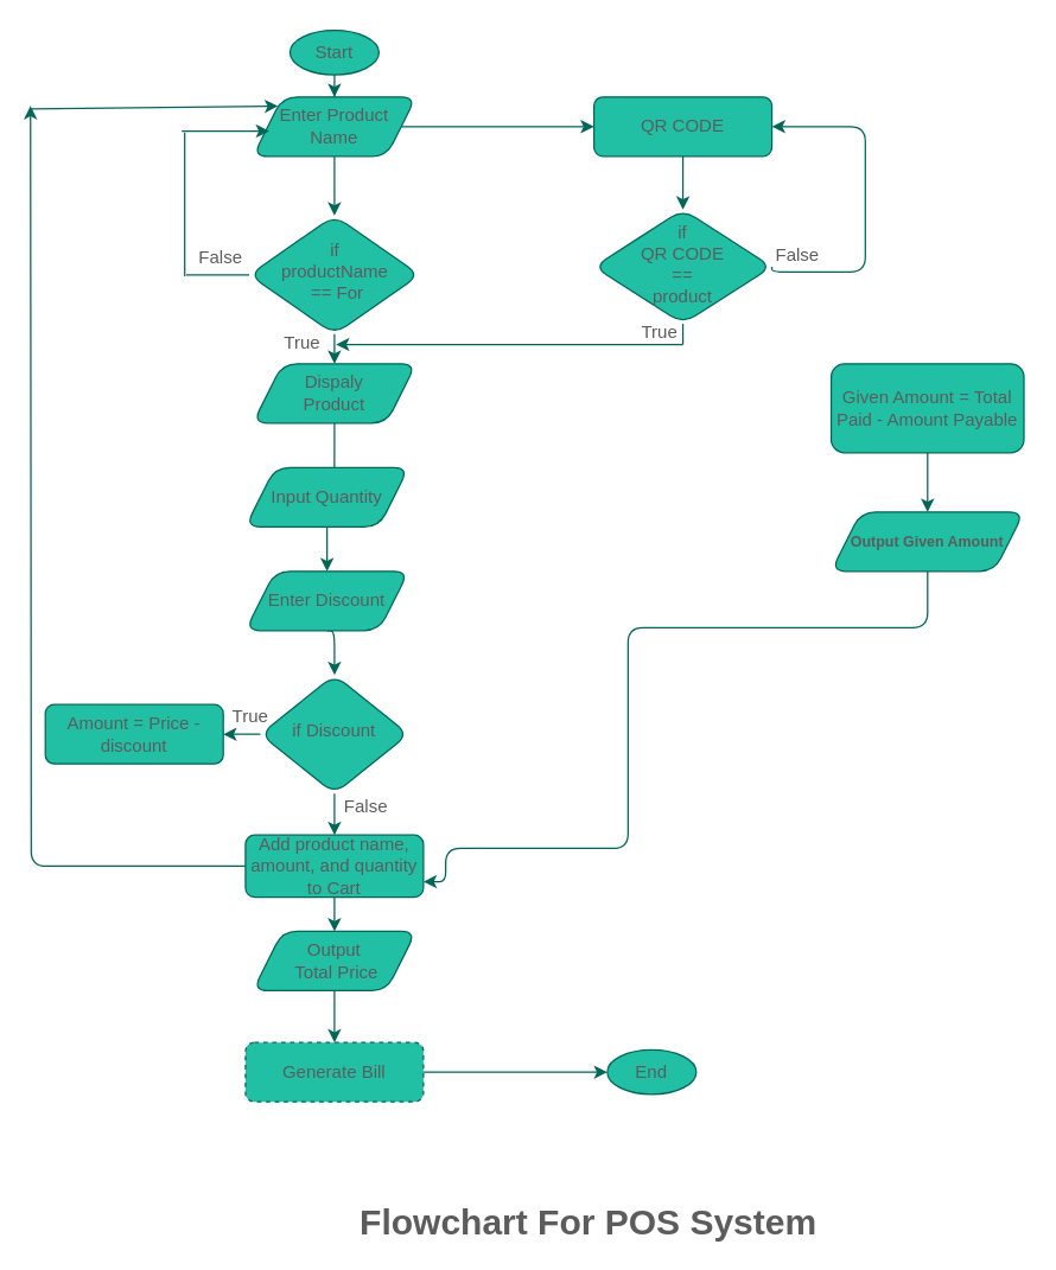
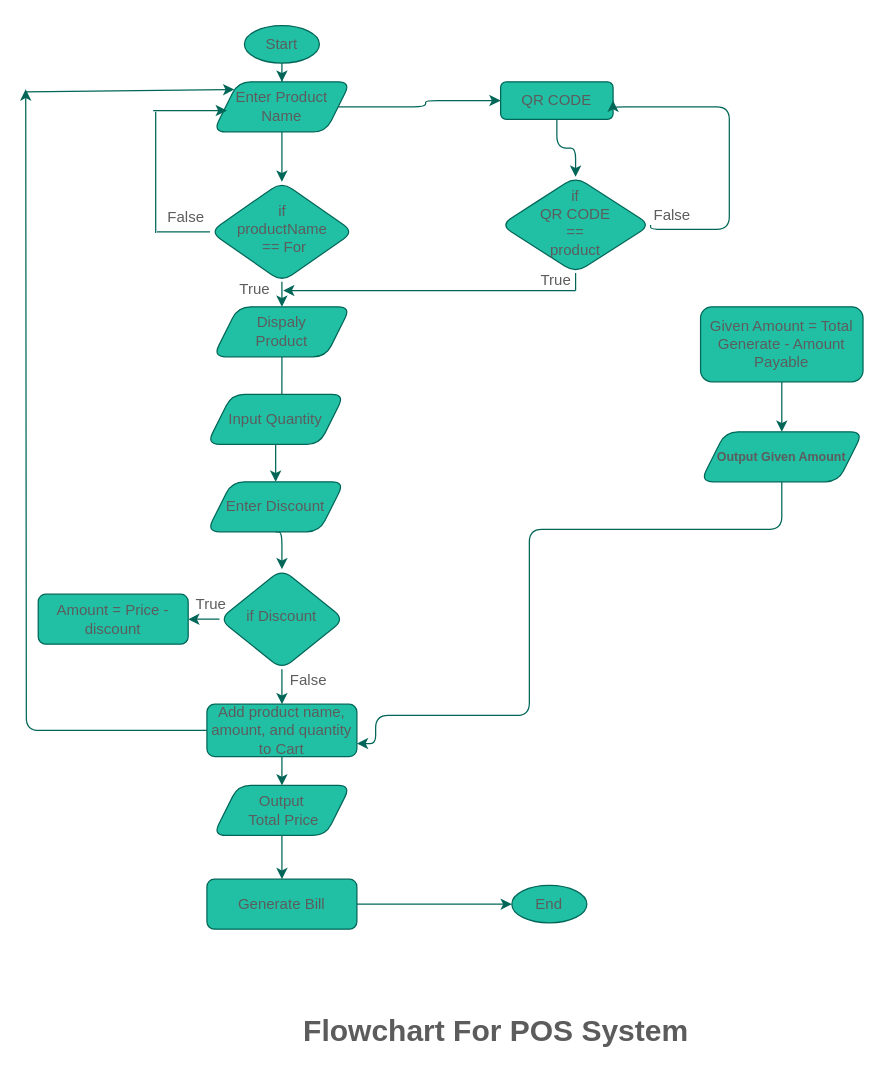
- <mxCell id="18" value="QR CODE" style="whiteSpace=wrap;html=1;rounded=1;fillColor=#21C0A5;strokeColor=#006658;fontColor=#5C5C5C;" vertex="1" parent="1"><mxGeometry x="400" y="65" width="120" height="40" as="geometry" /></mxCell>
+ <mxCell id="18" value="QR CODE" style="whiteSpace=wrap;html=1;rounded=1;fillColor=#21C0A5;strokeColor=#006658;fontColor=#5C5C5C;" vertex="1" parent="1"><mxGeometry x="400" y="65" width="90" height="30" as="geometry" /></mxCell>
- <mxCell id="29" value="Given Amount = Total Paid - Amount Payable" style="whiteSpace=wrap;html=1;rounded=1;fillColor=#21C0A5;strokeColor=#006658;fontColor=#5C5C5C;" vertex="1" parent="1"><mxGeometry x="560" y="245" width="130" height="60" as="geometry" /></mxCell>
+ <mxCell id="29" value="Given Amount = Total Generate - Amount Payable" style="whiteSpace=wrap;html=1;rounded=1;fillColor=#21C0A5;strokeColor=#006658;fontColor=#5C5C5C;" vertex="1" parent="1"><mxGeometry x="560" y="245" width="130" height="60" as="geometry" /></mxCell>
- <mxCell id="16" value="Generate Bill" style="whiteSpace=wrap;html=1;rounded=1;fillColor=#21C0A5;strokeColor=#006658;fontColor=#5C5C5C;dashed=1;" vertex="1" parent="1"><mxGeometry x="165" y="703" width="120" height="40" as="geometry" /></mxCell>
+ <mxCell id="16" value="Generate Bill" style="whiteSpace=wrap;html=1;rounded=1;fillColor=#21C0A5;strokeColor=#006658;fontColor=#5C5C5C;" vertex="1" parent="1"><mxGeometry x="165" y="703" width="120" height="40" as="geometry" /></mxCell>
